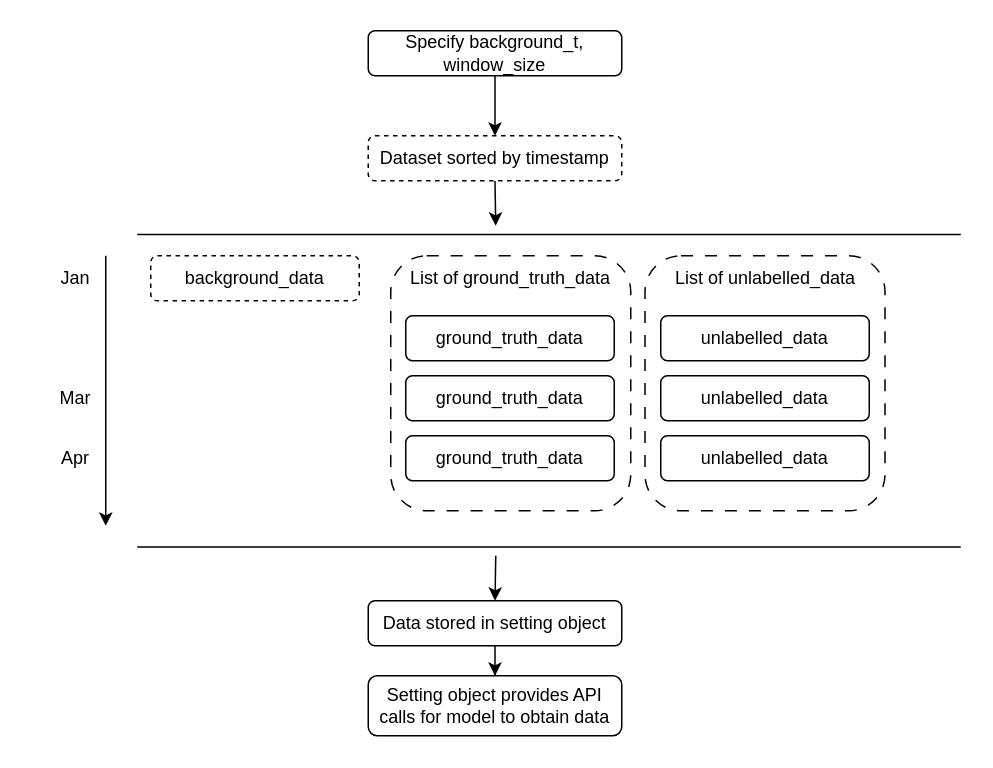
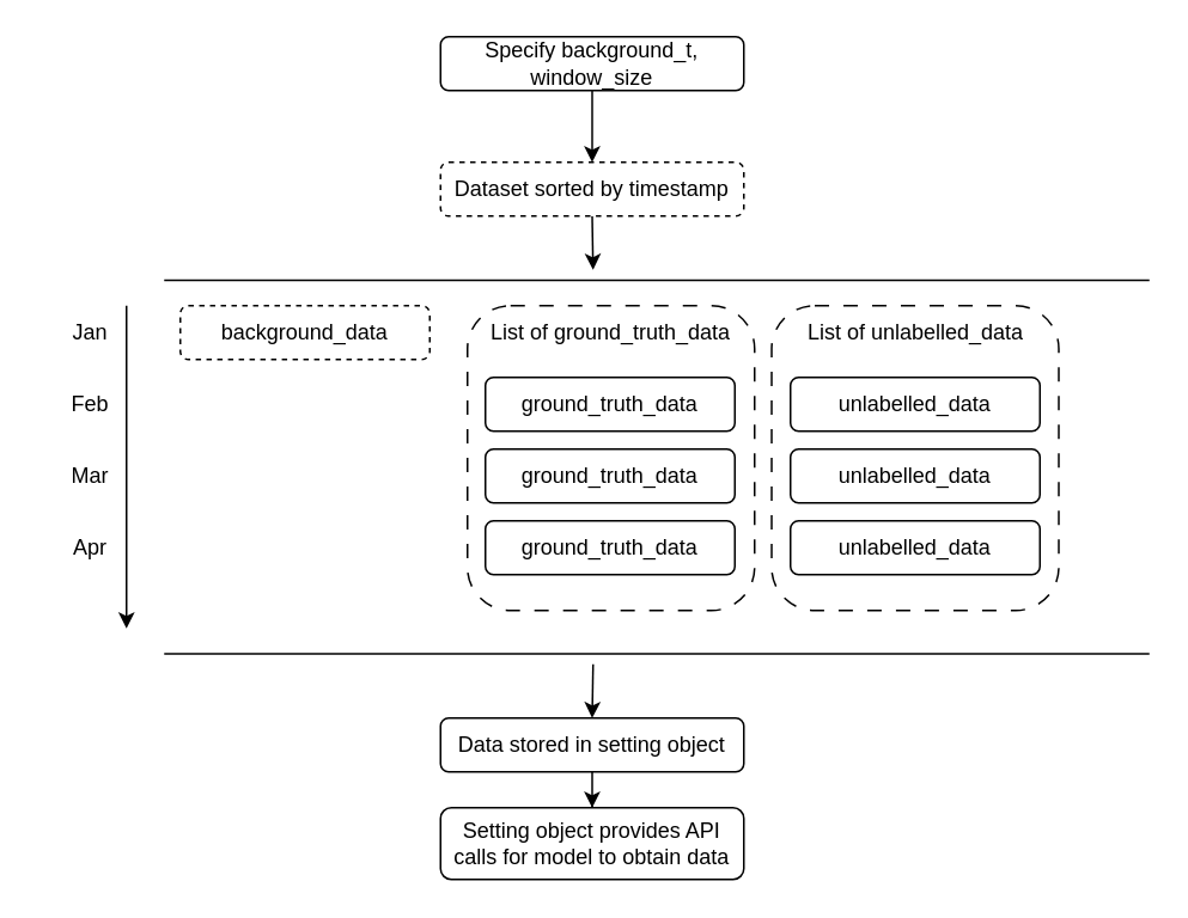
+ <mxCell id="18" value="Feb" style="text;html=1;align=center;verticalAlign=middle;whiteSpace=wrap;rounded=0;" parent="1" vertex="1"><mxGeometry x="20" y="210" width="60" height="30" as="geometry" /></mxCell>
